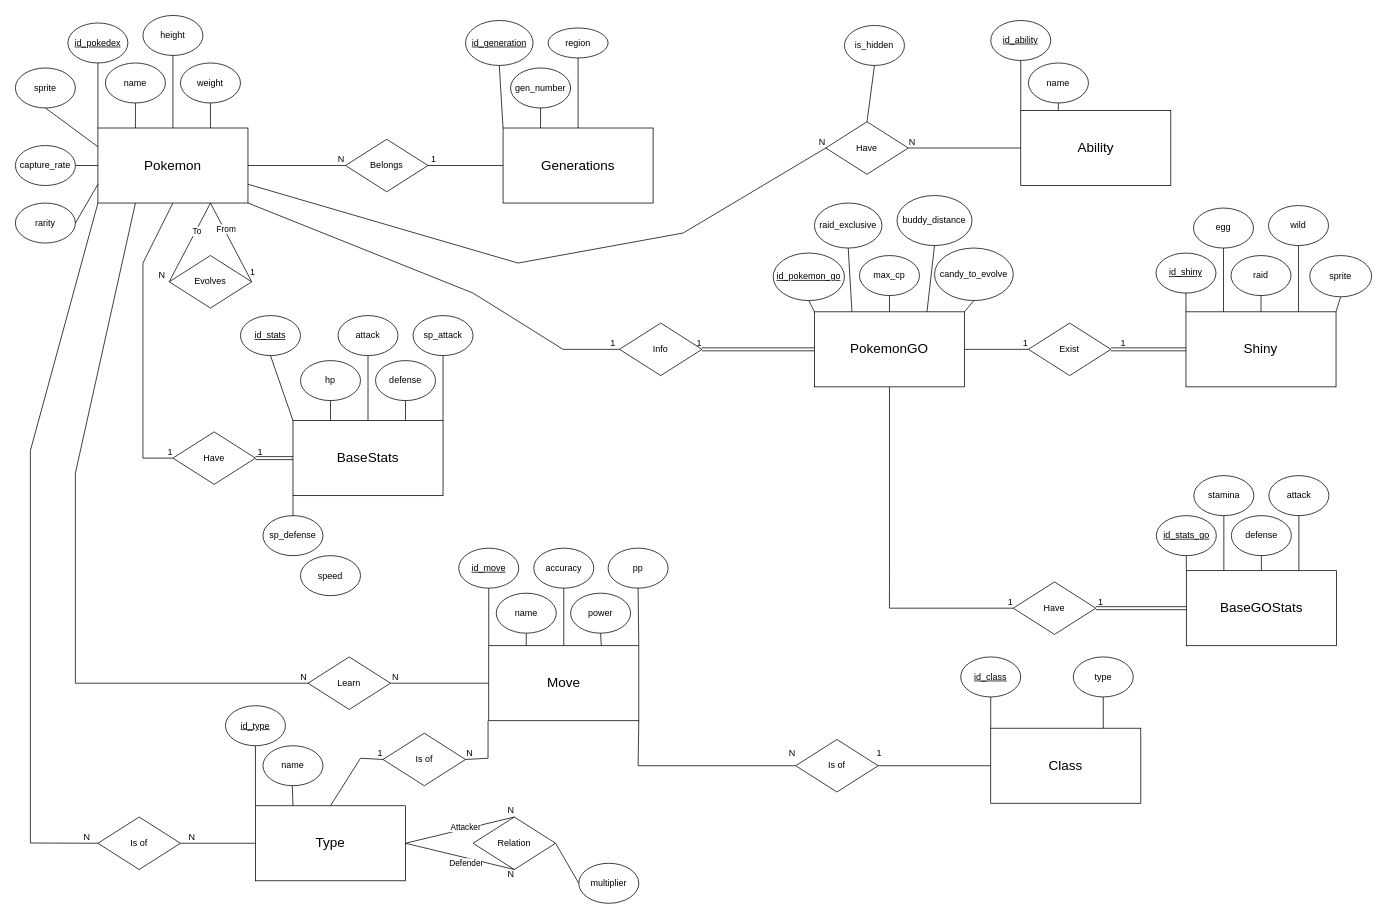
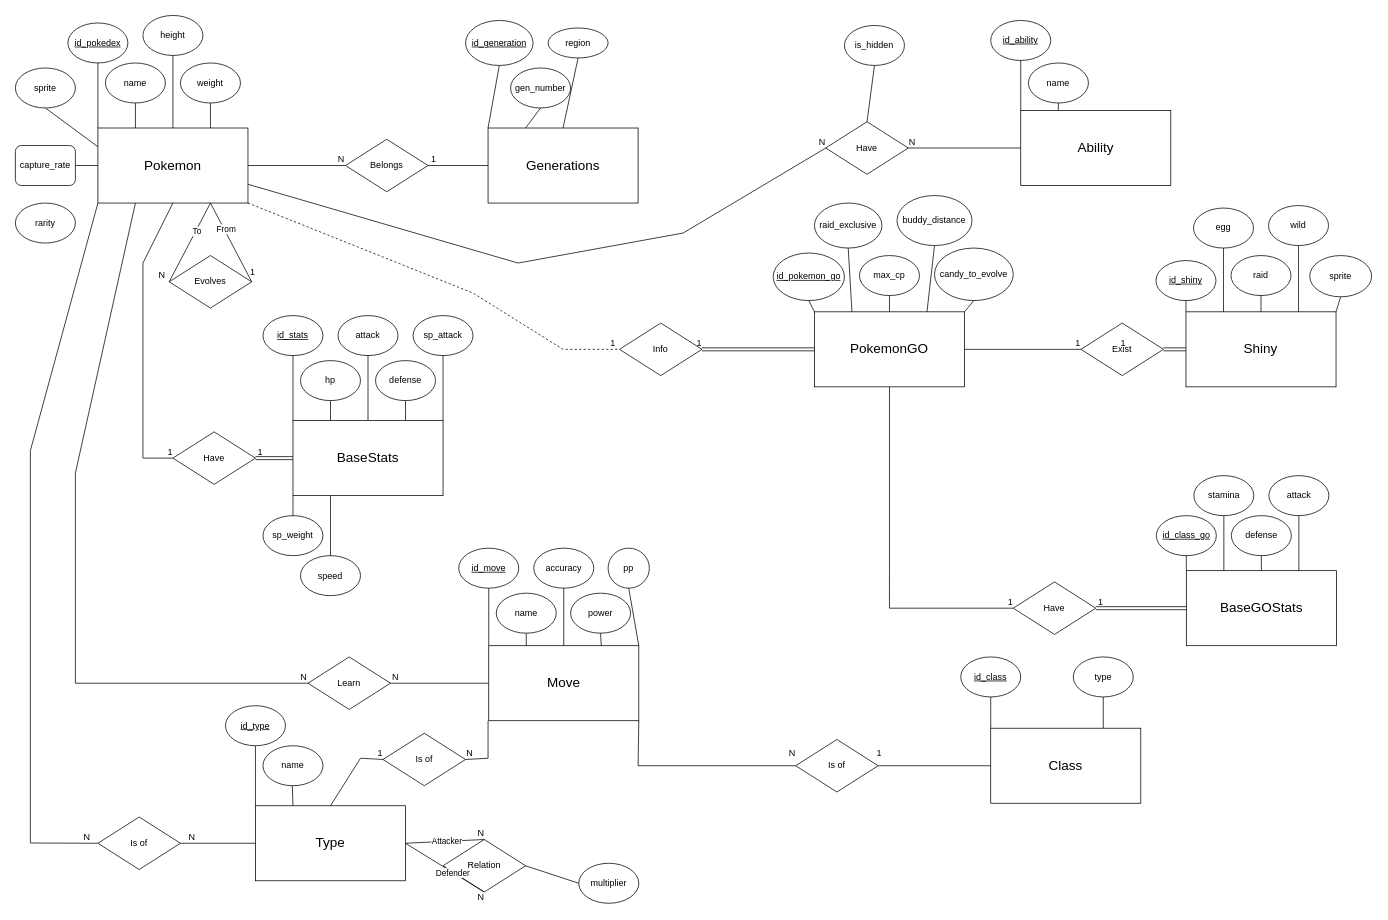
- <mxCell id="13" value="&lt;font style=&quot;font-size: 12px;&quot;&gt;capture_rate&lt;br&gt;&lt;/font&gt;" style="ellipse;whiteSpace=wrap;html=1;" parent="1" vertex="1"><mxGeometry x="20" y="193.34" width="80" height="53.33" as="geometry" /></mxCell>
+ <mxCell id="13" value="&lt;font style=&quot;font-size: 12px;&quot;&gt;capture_rate&lt;br&gt;&lt;/font&gt;" style="whiteSpace=wrap;html=1;rounded=1;" parent="1" vertex="1"><mxGeometry x="20" y="193.34" width="80" height="53.33" as="geometry" /></mxCell>
- <mxCell id="17" value="&lt;font style=&quot;font-size: 18px;&quot;&gt;Generations&lt;/font&gt;" style="rounded=0;whiteSpace=wrap;html=1;" parent="1" vertex="1"><mxGeometry x="670" y="170.01" width="200" height="100" as="geometry" /></mxCell>
+ <mxCell id="17" value="&lt;font style=&quot;font-size: 18px;&quot;&gt;Generations&lt;/font&gt;" style="rounded=0;whiteSpace=wrap;html=1;" parent="1" vertex="1"><mxGeometry x="650" y="170.01" width="200" height="100" as="geometry" /></mxCell>
- <mxCell id="22" value="" style="endArrow=none;html=1;entryX=0;entryY=0.75;entryDx=0;entryDy=0;exitX=1;exitY=0.5;exitDx=0;exitDy=0;" parent="1" source="16" target="2" edge="1"><mxGeometry width="50" height="50" relative="1" as="geometry"><mxPoint x="580" y="310" as="sourcePoint" /><mxPoint x="630" y="260" as="targetPoint" /></mxGeometry></mxCell>
- <mxCell id="83" value="&lt;font style=&quot;font-size: 12px;&quot;&gt;&lt;u style=&quot;&quot;&gt;id_shiny&lt;/u&gt;&lt;/font&gt;" style="ellipse;whiteSpace=wrap;html=1;" parent="1" vertex="1"><mxGeometry x="1540.24" y="336.67" width="80" height="53.33" as="geometry" /></mxCell>
+ <mxCell id="83" value="&lt;font style=&quot;font-size: 12px;&quot;&gt;&lt;u style=&quot;&quot;&gt;id_shiny&lt;/u&gt;&lt;/font&gt;" style="ellipse;whiteSpace=wrap;html=1;" parent="1" vertex="1"><mxGeometry x="1540.24" y="346.67" width="80" height="53.33" as="geometry" /></mxCell>
- <mxCell id="109" value="" style="endArrow=none;html=1;rounded=0;exitX=1;exitY=1;exitDx=0;exitDy=0;entryX=0;entryY=0.5;entryDx=0;entryDy=0;" parent="1" source="2" target="67" edge="1"><mxGeometry relative="1" as="geometry"><mxPoint x="880" y="430" as="sourcePoint" /><mxPoint x="640" y="430" as="targetPoint" /><Array as="points"><mxPoint x="630" y="390" /><mxPoint x="750" y="465" /></Array></mxGeometry></mxCell>
+ <mxCell id="109" value="" style="endArrow=none;html=1;rounded=0;exitX=1;exitY=1;exitDx=0;exitDy=0;entryX=0;entryY=0.5;entryDx=0;entryDy=0;dashed=1;" parent="1" source="2" target="67" edge="1"><mxGeometry relative="1" as="geometry"><mxPoint x="880" y="430" as="sourcePoint" /><mxPoint x="640" y="430" as="targetPoint" /><Array as="points"><mxPoint x="630" y="390" /><mxPoint x="750" y="465" /></Array></mxGeometry></mxCell>
- <mxCell id="28" value="&lt;font style=&quot;font-size: 12px;&quot;&gt;&lt;u&gt;id_stats&lt;/u&gt;&lt;br&gt;&lt;/font&gt;" style="ellipse;whiteSpace=wrap;html=1;" parent="1" vertex="1"><mxGeometry x="320" y="420" width="80" height="53.33" as="geometry" /></mxCell>
+ <mxCell id="28" value="&lt;font style=&quot;font-size: 12px;&quot;&gt;&lt;u&gt;id_stats&lt;/u&gt;&lt;br&gt;&lt;/font&gt;" style="ellipse;whiteSpace=wrap;html=1;" parent="1" vertex="1"><mxGeometry x="350" y="420" width="80" height="53.33" as="geometry" /></mxCell>
- <mxCell id="79" value="Exist" style="rhombus;whiteSpace=wrap;html=1;" parent="1" vertex="1"><mxGeometry x="1370.24" y="430" width="110" height="70" as="geometry" /></mxCell>
+ <mxCell id="79" value="Exist" style="rhombus;whiteSpace=wrap;html=1;" parent="1" vertex="1"><mxGeometry x="1440.24" y="430" width="110" height="70" as="geometry" /></mxCell>
+ <mxCell id="41" value="" style="endArrow=none;html=1;fontSize=11;entryX=0.5;entryY=0;entryDx=0;entryDy=0;exitX=0.25;exitY=1;exitDx=0;exitDy=0;" parent="1" source="26" target="40" edge="1"><mxGeometry width="50" height="50" relative="1" as="geometry"><mxPoint x="470" y="720" as="sourcePoint" /><mxPoint x="730" y="730" as="targetPoint" /></mxGeometry></mxCell>
- <mxCell id="38" value="&lt;font style=&quot;font-size: 12px;&quot;&gt;sp_defense&lt;br&gt;&lt;/font&gt;" style="ellipse;whiteSpace=wrap;html=1;" parent="1" vertex="1"><mxGeometry x="350" y="686.67" width="80" height="53.33" as="geometry" /></mxCell>
+ <mxCell id="38" value="&lt;font style=&quot;font-size: 12px;&quot;&gt;sp_weight&lt;br&gt;&lt;/font&gt;" style="ellipse;whiteSpace=wrap;html=1;" parent="1" vertex="1"><mxGeometry x="350" y="686.67" width="80" height="53.33" as="geometry" /></mxCell>
- <mxCell id="137" value="&lt;font style=&quot;font-size: 12px;&quot;&gt;&lt;u style=&quot;&quot;&gt;id_stats_go&lt;/u&gt;&lt;/font&gt;" style="ellipse;whiteSpace=wrap;html=1;" parent="1" vertex="1"><mxGeometry x="1540.71" y="686.67" width="80" height="53.33" as="geometry" /></mxCell>
+ <mxCell id="137" value="&lt;font style=&quot;font-size: 12px;&quot;&gt;&lt;u style=&quot;&quot;&gt;id_class_go&lt;/u&gt;&lt;/font&gt;" style="ellipse;whiteSpace=wrap;html=1;" parent="1" vertex="1"><mxGeometry x="1540.71" y="686.67" width="80" height="53.33" as="geometry" /></mxCell>
- <mxCell id="64" value="&lt;font style=&quot;font-size: 12px;&quot;&gt;pp&lt;br&gt;&lt;/font&gt;" style="ellipse;whiteSpace=wrap;html=1;" parent="1" vertex="1"><mxGeometry x="810" y="730" width="80" height="53.33" as="geometry" /></mxCell>
+ <mxCell id="64" value="&lt;font style=&quot;font-size: 12px;&quot;&gt;pp&lt;br&gt;&lt;/font&gt;" style="ellipse;whiteSpace=wrap;html=1;" parent="1" vertex="1"><mxGeometry x="810" y="730" width="55" height="53.33" as="geometry" /></mxCell>
- <mxCell id="66" value="Relation" style="rhombus;whiteSpace=wrap;html=1;" parent="1" vertex="1"><mxGeometry x="630" y="1088.33" width="110" height="70" as="geometry" /></mxCell>
+ <mxCell id="66" value="Relation" style="rhombus;whiteSpace=wrap;html=1;" parent="1" vertex="1"><mxGeometry x="590" y="1118.33" width="110" height="70" as="geometry" /></mxCell>
